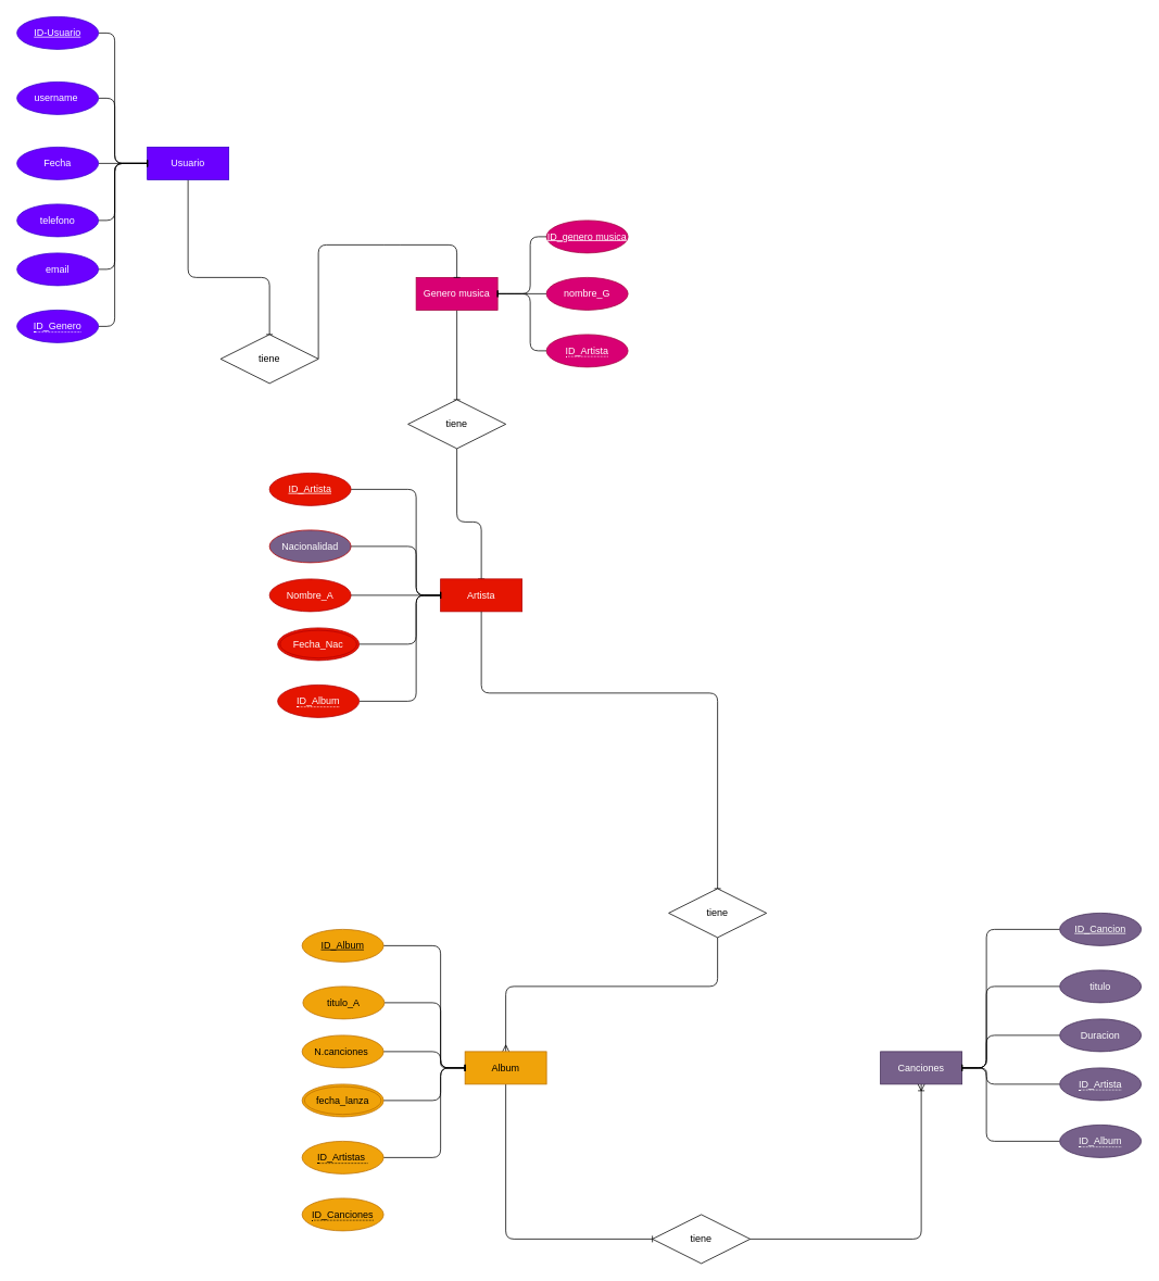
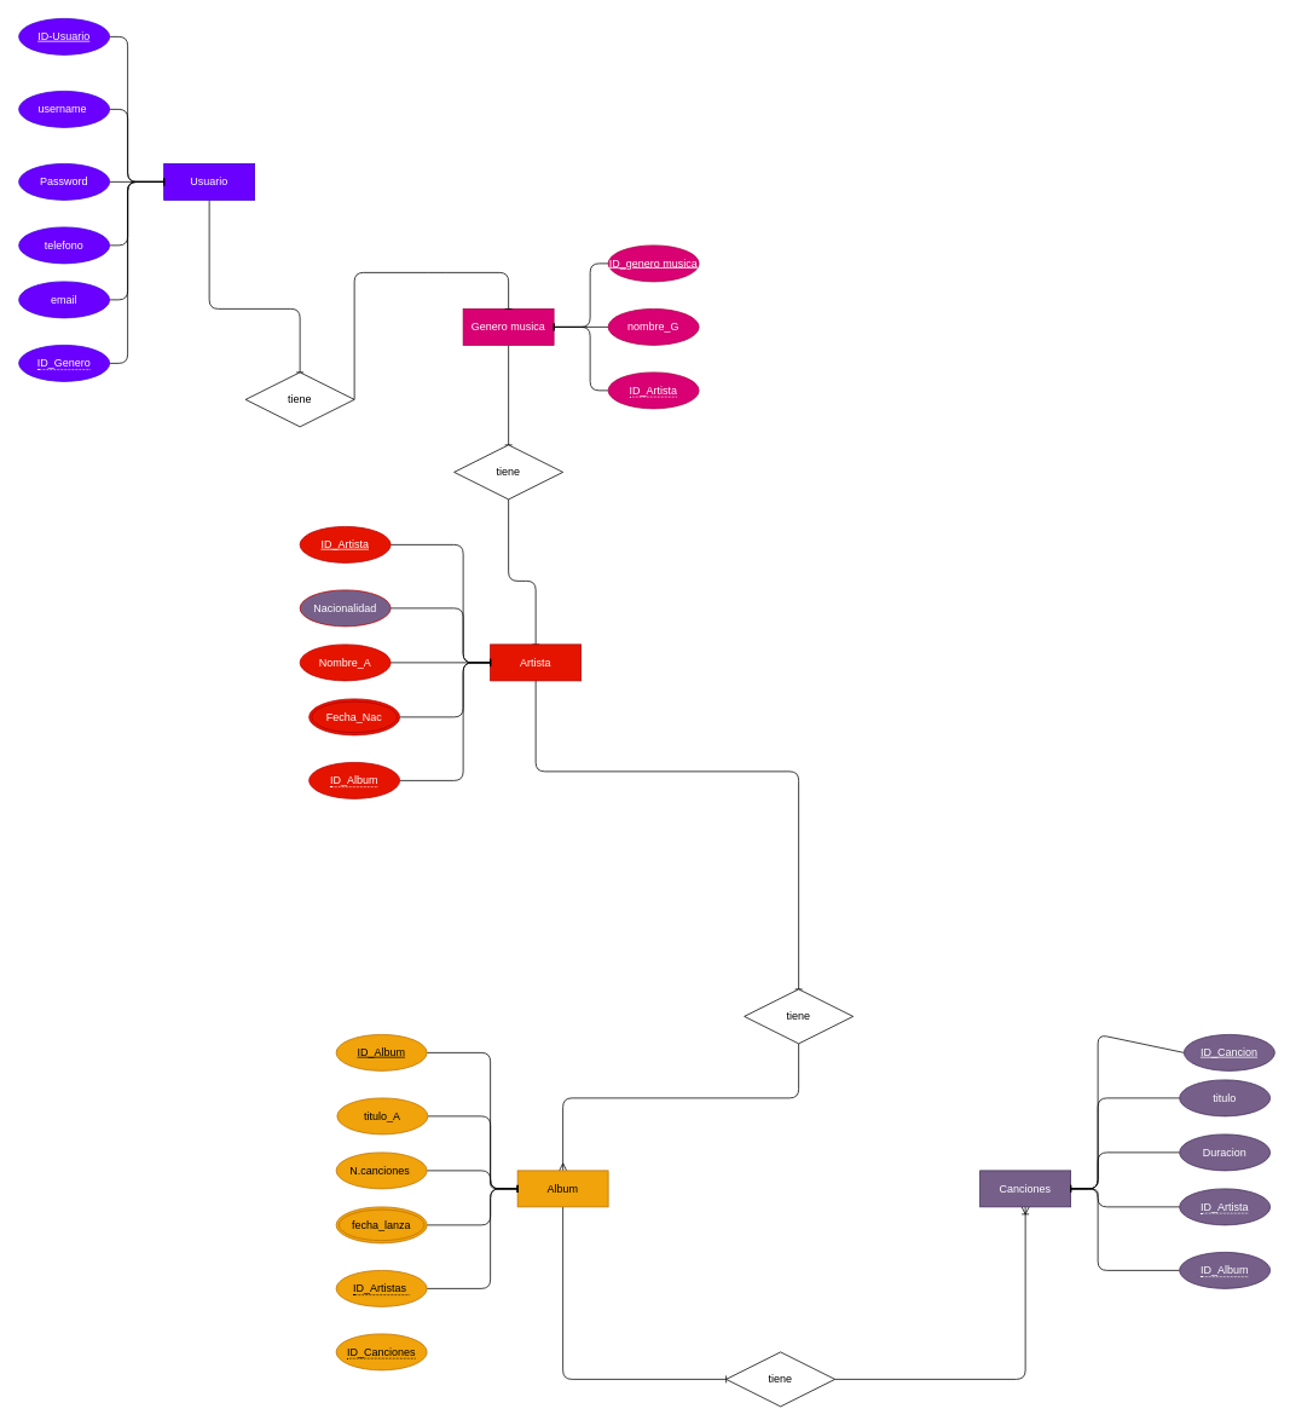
- <mxCell id="9" value="Fecha" style="ellipse;whiteSpace=wrap;html=1;align=center;fillColor=#6a00ff;fontColor=#ffffff;strokeColor=#3700CC;" vertex="1" parent="1"><mxGeometry y="180" width="100" height="40" as="geometry" x="20" /></mxCell>
+ <mxCell id="9" value="Password" style="ellipse;whiteSpace=wrap;html=1;align=center;fillColor=#6a00ff;fontColor=#ffffff;strokeColor=#3700CC;" vertex="1" parent="1"><mxGeometry y="180" width="100" height="40" as="geometry" x="20" /></mxCell>
- <mxCell id="38" value="ID_Cancion" style="ellipse;whiteSpace=wrap;html=1;align=center;fontStyle=4;fillColor=#76608a;fontColor=#ffffff;strokeColor=#432D57;" vertex="1" parent="1"><mxGeometry x="1300" y="1120" width="100" height="40" as="geometry" /></mxCell>
+ <mxCell id="38" value="ID_Cancion" style="ellipse;whiteSpace=wrap;html=1;align=center;fontStyle=4;fillColor=#76608a;fontColor=#ffffff;strokeColor=#432D57;" vertex="1" parent="1"><mxGeometry x="1305" y="1140" width="100" height="40" as="geometry" /></mxCell>
